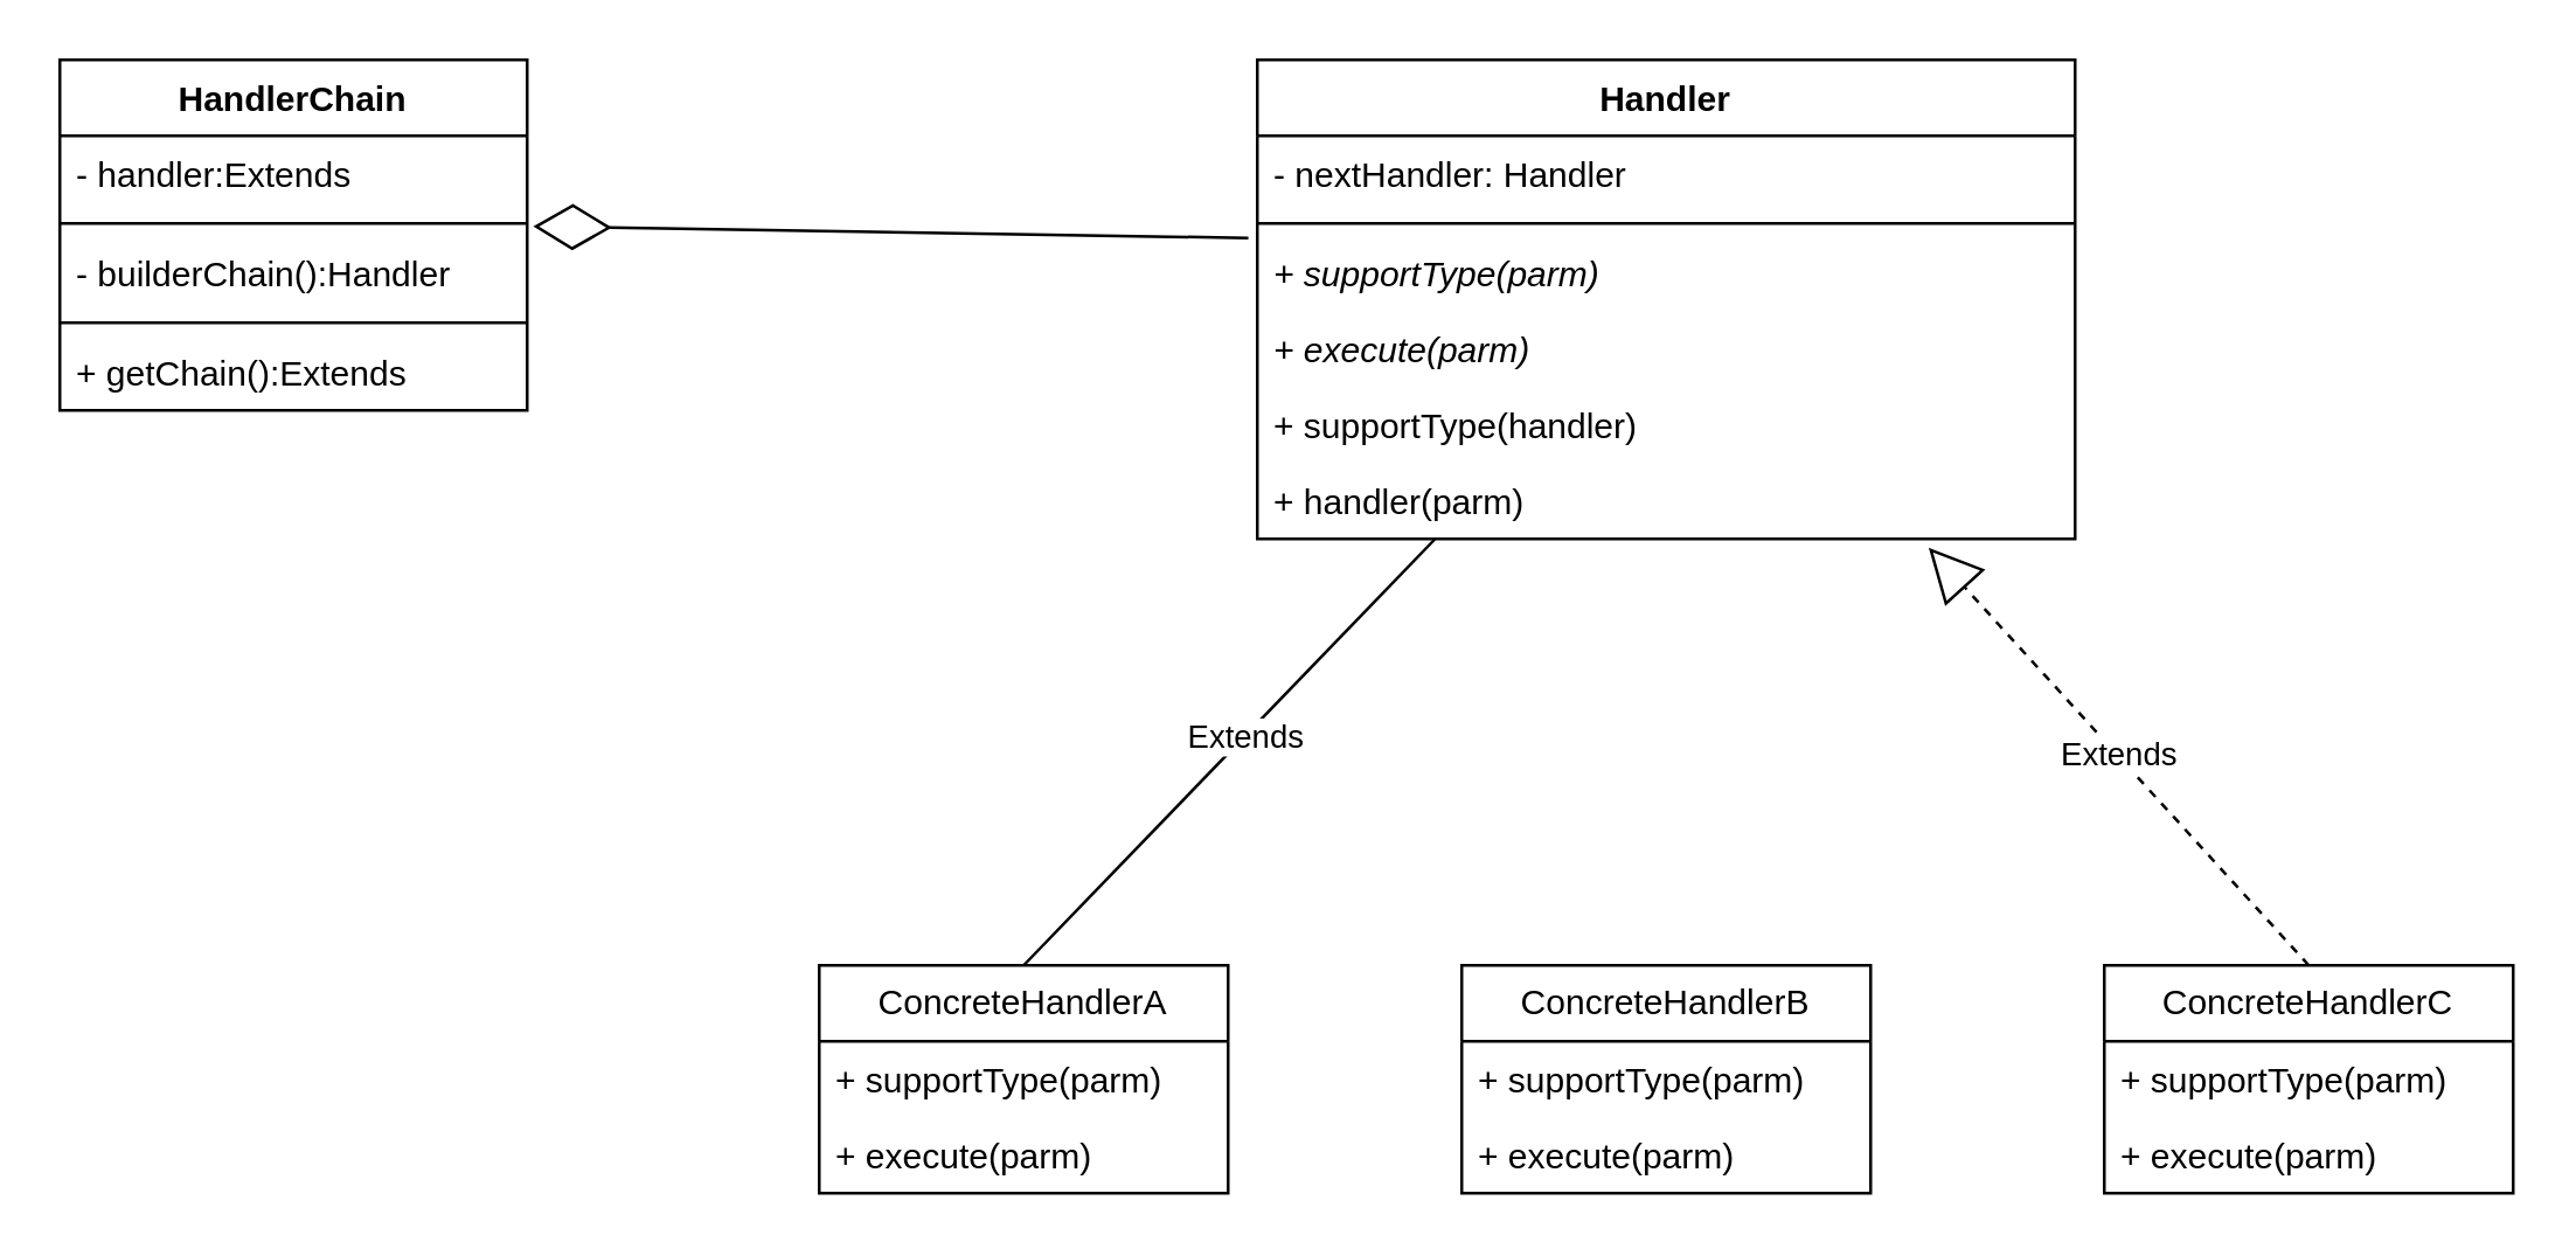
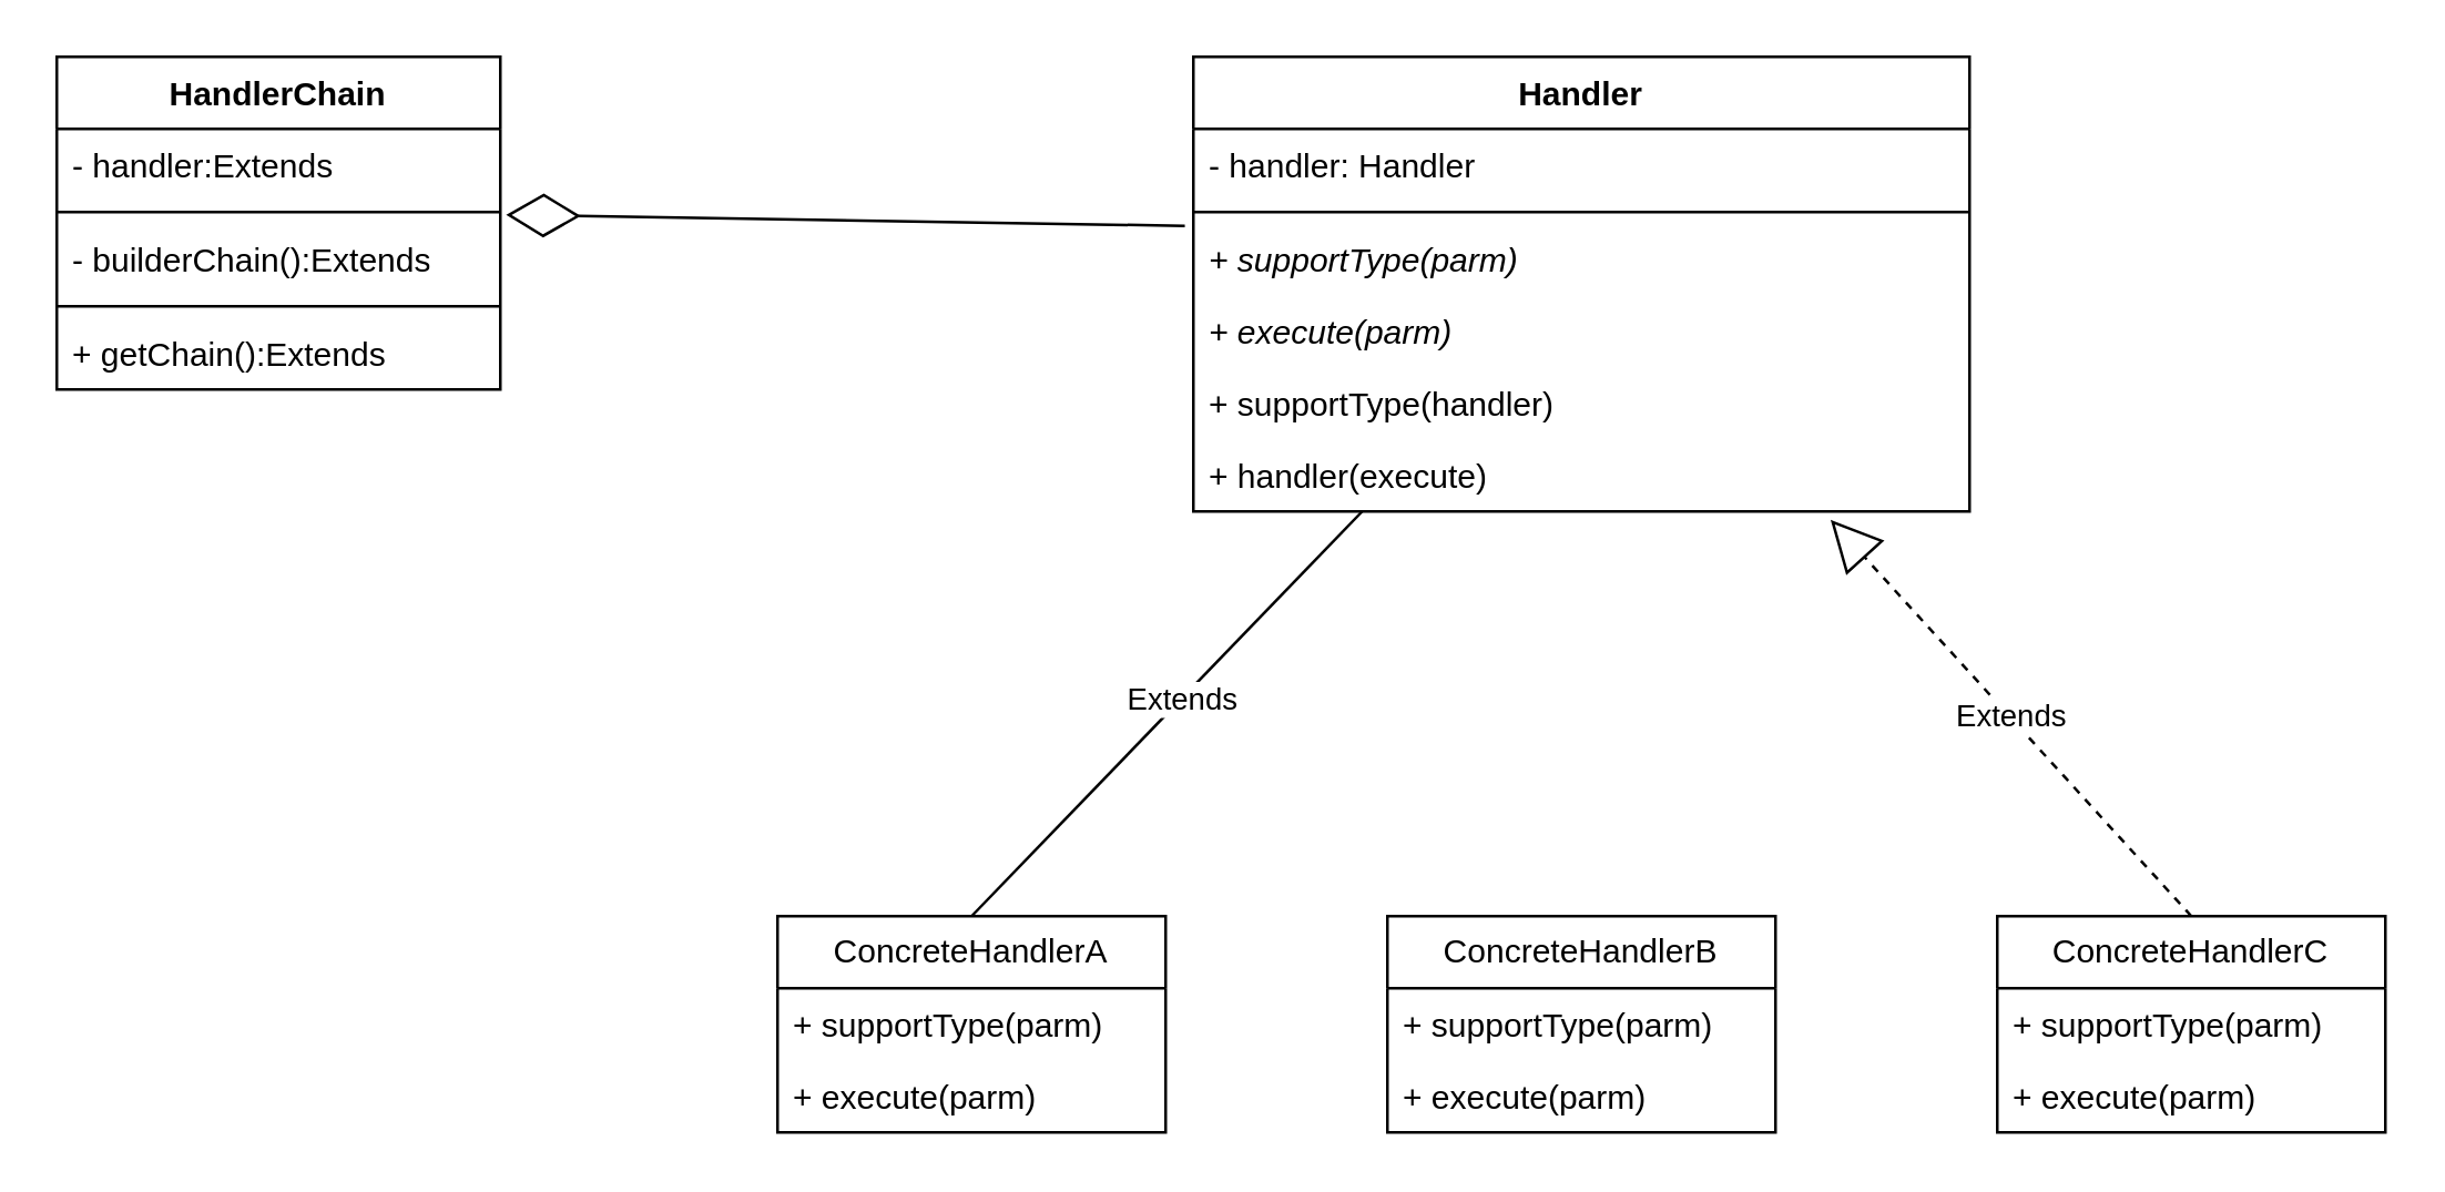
- <mxCell id="3" value="- nextHandler: Handler" style="text;strokeColor=none;fillColor=none;align=left;verticalAlign=top;spacingLeft=4;spacingRight=4;overflow=hidden;rotatable=0;points=[[0,0.5],[1,0.5]];portConstraint=eastwest;whiteSpace=wrap;html=1;" parent="2" vertex="1"><mxGeometry y="26" width="280" height="26" as="geometry" /></mxCell>
+ <mxCell id="3" value="- handler: Handler" style="text;strokeColor=none;fillColor=none;align=left;verticalAlign=top;spacingLeft=4;spacingRight=4;overflow=hidden;rotatable=0;points=[[0,0.5],[1,0.5]];portConstraint=eastwest;whiteSpace=wrap;html=1;" parent="2" vertex="1"><mxGeometry y="26" width="280" height="26" as="geometry" /></mxCell>
- <mxCell id="23" value="- builderChain():Handler" style="text;strokeColor=none;fillColor=none;align=left;verticalAlign=top;spacingLeft=4;spacingRight=4;overflow=hidden;rotatable=0;points=[[0,0.5],[1,0.5]];portConstraint=eastwest;whiteSpace=wrap;html=1;" parent="20" vertex="1"><mxGeometry y="60" width="160" height="26" as="geometry" /></mxCell>
+ <mxCell id="23" value="- builderChain():Extends" style="text;strokeColor=none;fillColor=none;align=left;verticalAlign=top;spacingLeft=4;spacingRight=4;overflow=hidden;rotatable=0;points=[[0,0.5],[1,0.5]];portConstraint=eastwest;whiteSpace=wrap;html=1;" parent="20" vertex="1"><mxGeometry y="60" width="160" height="26" as="geometry" /></mxCell>
- <mxCell id="8" value="+ handler(parm)" style="text;strokeColor=none;fillColor=none;align=left;verticalAlign=top;spacingLeft=4;spacingRight=4;overflow=hidden;rotatable=0;points=[[0,0.5],[1,0.5]];portConstraint=eastwest;whiteSpace=wrap;html=1;" parent="2" vertex="1"><mxGeometry y="138" width="280" height="26" as="geometry" /></mxCell>
+ <mxCell id="8" value="+ handler(execute)" style="text;strokeColor=none;fillColor=none;align=left;verticalAlign=top;spacingLeft=4;spacingRight=4;overflow=hidden;rotatable=0;points=[[0,0.5],[1,0.5]];portConstraint=eastwest;whiteSpace=wrap;html=1;" parent="2" vertex="1"><mxGeometry y="138" width="280" height="26" as="geometry" /></mxCell>
